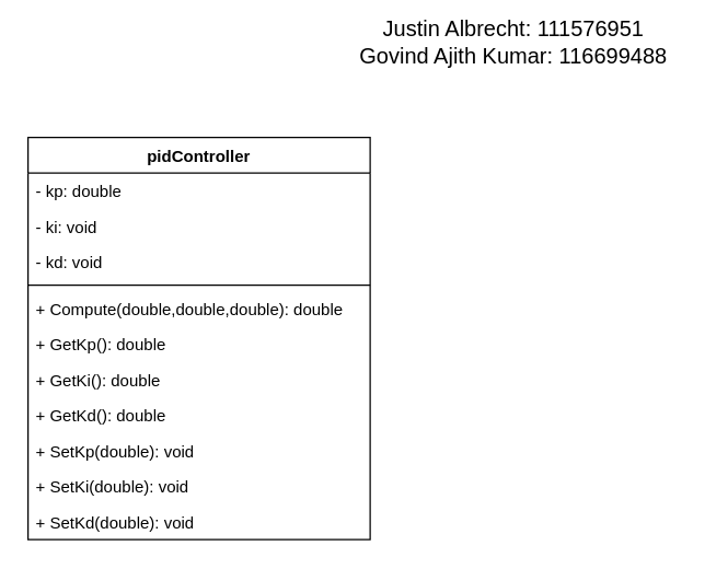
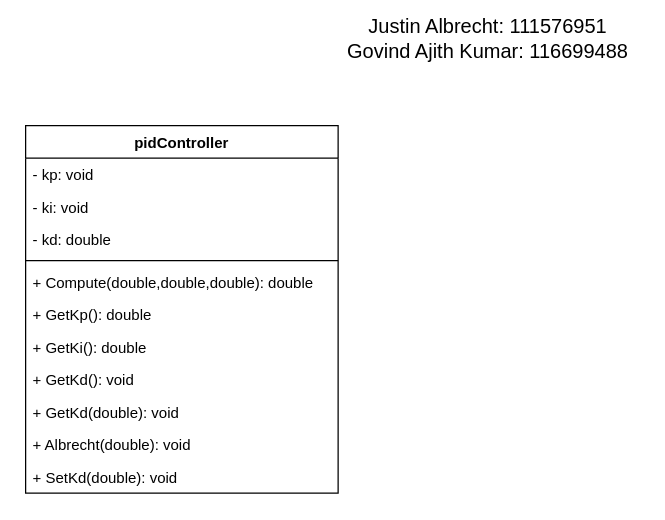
- <mxCell id="2" value="&lt;font style=&quot;font-size: 16px&quot;&gt;Justin Albrecht: 111576951&lt;br&gt;Govind Ajith Kumar: 116699488&lt;/font&gt;" style="text;html=1;strokeColor=none;fillColor=none;align=center;verticalAlign=middle;whiteSpace=wrap;rounded=0;" vertex="1" parent="1"><mxGeometry x="255" y="20" width="240" height="20" as="geometry" /></mxCell>
+ <mxCell id="2" value="&lt;font style=&quot;font-size: 16px&quot;&gt;Justin Albrecht: 111576951&lt;br&gt;Govind Ajith Kumar: 116699488&lt;/font&gt;" style="text;html=1;strokeColor=none;fillColor=none;align=center;verticalAlign=middle;whiteSpace=wrap;rounded=0;" vertex="1" parent="1"><mxGeometry x="270" y="20" width="240" height="20" as="geometry" /></mxCell>
- <mxCell id="4" value="- kp: double" style="text;strokeColor=none;fillColor=none;align=left;verticalAlign=top;spacingLeft=4;spacingRight=4;overflow=hidden;rotatable=0;points=[[0,0.5],[1,0.5]];portConstraint=eastwest;" vertex="1" parent="3"><mxGeometry y="26" width="250" height="26" as="geometry" /></mxCell>
+ <mxCell id="4" value="- kp: void" style="text;strokeColor=none;fillColor=none;align=left;verticalAlign=top;spacingLeft=4;spacingRight=4;overflow=hidden;rotatable=0;points=[[0,0.5],[1,0.5]];portConstraint=eastwest;" vertex="1" parent="3"><mxGeometry y="26" width="250" height="26" as="geometry" /></mxCell>
- <mxCell id="6" value="- kd: void" style="text;strokeColor=none;fillColor=none;align=left;verticalAlign=top;spacingLeft=4;spacingRight=4;overflow=hidden;rotatable=0;points=[[0,0.5],[1,0.5]];portConstraint=eastwest;" vertex="1" parent="3"><mxGeometry y="78" width="250" height="26" as="geometry" /></mxCell>
+ <mxCell id="6" value="- kd: double" style="text;strokeColor=none;fillColor=none;align=left;verticalAlign=top;spacingLeft=4;spacingRight=4;overflow=hidden;rotatable=0;points=[[0,0.5],[1,0.5]];portConstraint=eastwest;" vertex="1" parent="3"><mxGeometry y="78" width="250" height="26" as="geometry" /></mxCell>
- <mxCell id="11" value="+ GetKd(): double" style="text;strokeColor=none;fillColor=none;align=left;verticalAlign=top;spacingLeft=4;spacingRight=4;overflow=hidden;rotatable=0;points=[[0,0.5],[1,0.5]];portConstraint=eastwest;" vertex="1" parent="3"><mxGeometry y="190" width="250" height="26" as="geometry" /></mxCell>
+ <mxCell id="11" value="+ GetKd(): void" style="text;strokeColor=none;fillColor=none;align=left;verticalAlign=top;spacingLeft=4;spacingRight=4;overflow=hidden;rotatable=0;points=[[0,0.5],[1,0.5]];portConstraint=eastwest;" vertex="1" parent="3"><mxGeometry y="190" width="250" height="26" as="geometry" /></mxCell>
- <mxCell id="12" value="+ SetKp(double): void" style="text;strokeColor=none;fillColor=none;align=left;verticalAlign=top;spacingLeft=4;spacingRight=4;overflow=hidden;rotatable=0;points=[[0,0.5],[1,0.5]];portConstraint=eastwest;" vertex="1" parent="3"><mxGeometry y="216" width="250" height="26" as="geometry" /></mxCell>
+ <mxCell id="12" value="+ GetKd(double): void" style="text;strokeColor=none;fillColor=none;align=left;verticalAlign=top;spacingLeft=4;spacingRight=4;overflow=hidden;rotatable=0;points=[[0,0.5],[1,0.5]];portConstraint=eastwest;" vertex="1" parent="3"><mxGeometry y="216" width="250" height="26" as="geometry" /></mxCell>
- <mxCell id="13" value="+ SetKi(double): void" style="text;strokeColor=none;fillColor=none;align=left;verticalAlign=top;spacingLeft=4;spacingRight=4;overflow=hidden;rotatable=0;points=[[0,0.5],[1,0.5]];portConstraint=eastwest;" vertex="1" parent="3"><mxGeometry y="242" width="250" height="26" as="geometry" /></mxCell>
+ <mxCell id="13" value="+ Albrecht(double): void" style="text;strokeColor=none;fillColor=none;align=left;verticalAlign=top;spacingLeft=4;spacingRight=4;overflow=hidden;rotatable=0;points=[[0,0.5],[1,0.5]];portConstraint=eastwest;" vertex="1" parent="3"><mxGeometry y="242" width="250" height="26" as="geometry" /></mxCell>
